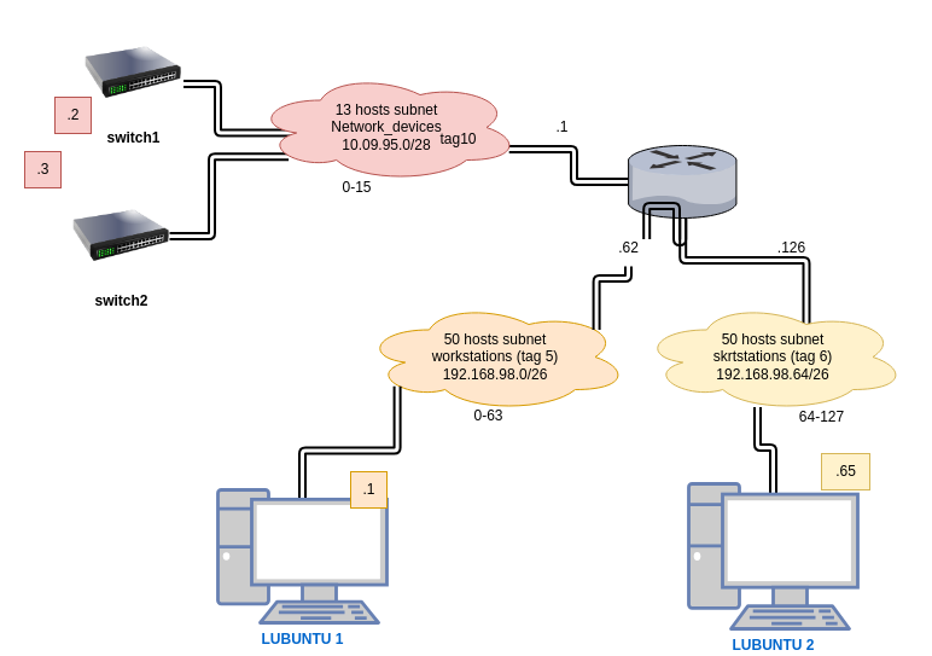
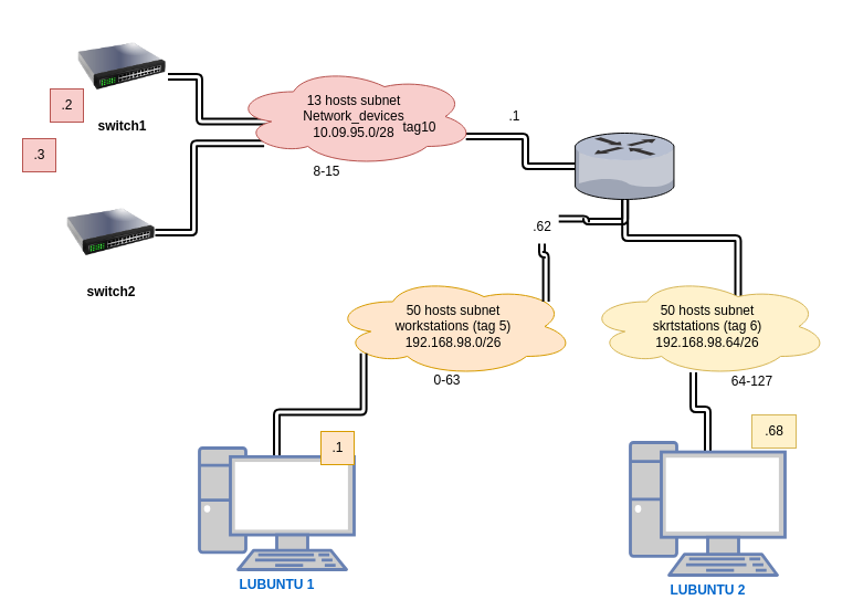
- <mxCell id="19" value="0-15" style="text;html=1;align=center;verticalAlign=middle;resizable=0;points=[];autosize=1;strokeColor=none;fillColor=none;" parent="1" vertex="1"><mxGeometry x="270" y="140" width="50" height="30" as="geometry" /></mxCell>
+ <mxCell id="19" value="8-15" style="text;html=1;align=center;verticalAlign=middle;resizable=0;points=[];autosize=1;strokeColor=none;fillColor=none;" parent="1" vertex="1"><mxGeometry x="270" y="140" width="50" height="30" as="geometry" /></mxCell>
- <mxCell id="12" value="&lt;b&gt;switch2&lt;/b&gt;" style="image;html=1;image=img/lib/clip_art/networking/Switch_128x128.png" parent="1" vertex="1"><mxGeometry x="60" y="155" width="80" height="80" as="geometry" /></mxCell>
+ <mxCell id="12" value="&lt;b&gt;switch2&lt;/b&gt;" style="image;html=1;image=img/lib/clip_art/networking/Switch_128x128.png" parent="1" vertex="1"><mxGeometry x="60" y="170" width="80" height="80" as="geometry" /></mxCell>
- <mxCell id="23" value=".62" style="text;html=1;align=center;verticalAlign=middle;resizable=0;points=[];autosize=1;strokeColor=none;fillColor=none;" parent="1" vertex="1"><mxGeometry x="500" y="190" width="40" height="30" as="geometry" /></mxCell>
+ <mxCell id="23" value=".62" style="text;html=1;align=center;verticalAlign=middle;resizable=0;points=[];autosize=1;strokeColor=none;fillColor=none;" parent="1" vertex="1"><mxGeometry x="470" y="190" width="40" height="30" as="geometry" /></mxCell>
- <mxCell id="21" value=".126" style="text;html=1;align=center;verticalAlign=middle;resizable=0;points=[];autosize=1;strokeColor=none;fillColor=none;" parent="1" vertex="1"><mxGeometry x="630" y="190" width="50" height="30" as="geometry" /></mxCell>
- <mxCell id="27" value=".65" style="text;html=1;align=center;verticalAlign=middle;resizable=0;points=[];autosize=1;strokeColor=#d6b656;fillColor=#fff2cc;" parent="1" vertex="1"><mxGeometry x="680" y="375" width="40" height="30" as="geometry" /></mxCell>
+ <mxCell id="27" value=".68" style="text;html=1;align=center;verticalAlign=middle;resizable=0;points=[];autosize=1;strokeColor=#d6b656;fillColor=#fff2cc;" parent="1" vertex="1"><mxGeometry x="680" y="375" width="40" height="30" as="geometry" /></mxCell>
